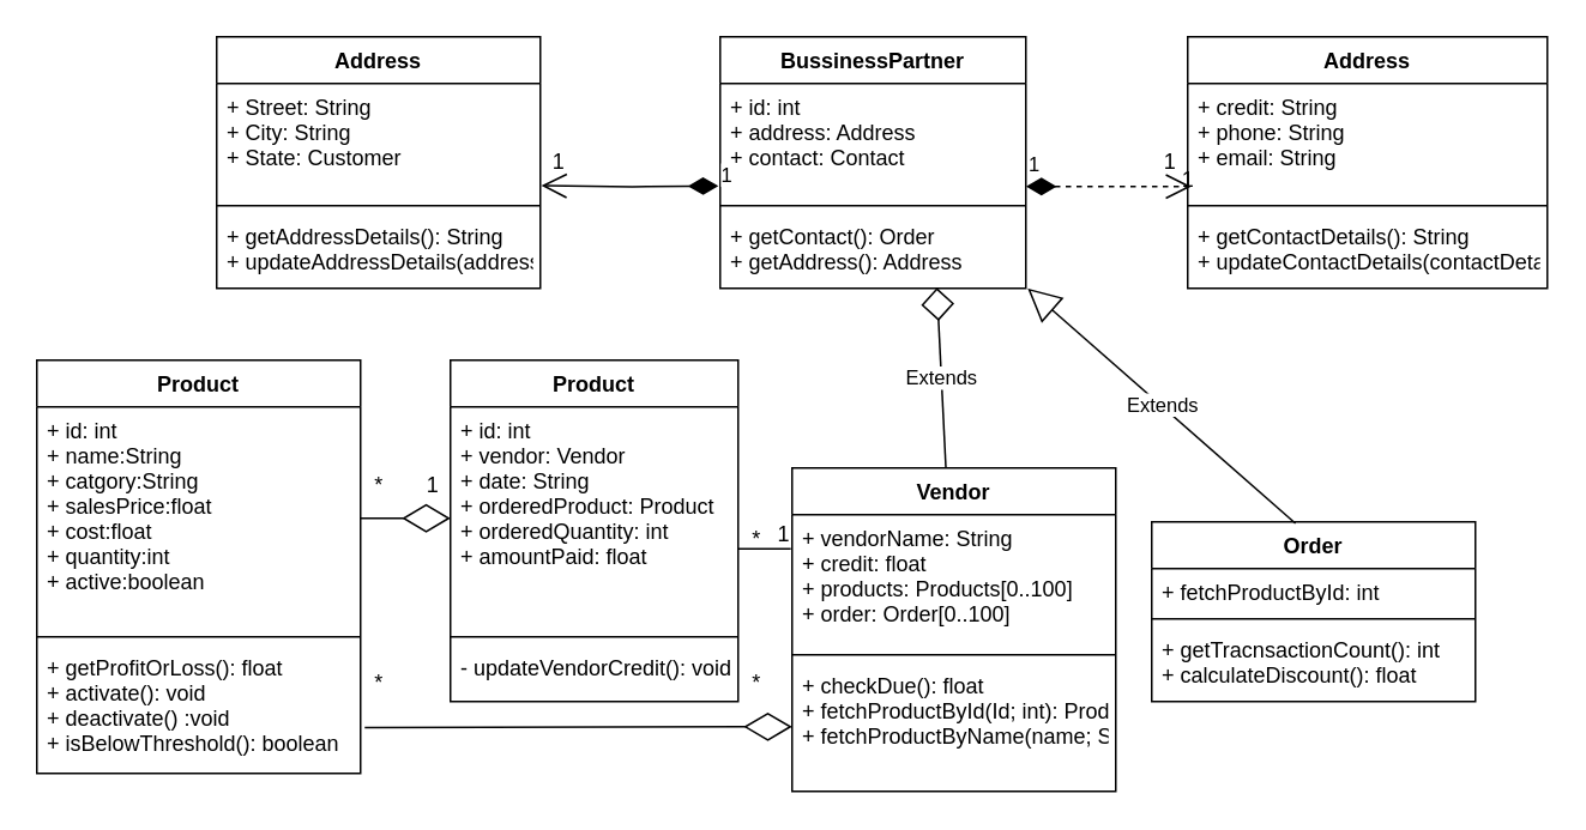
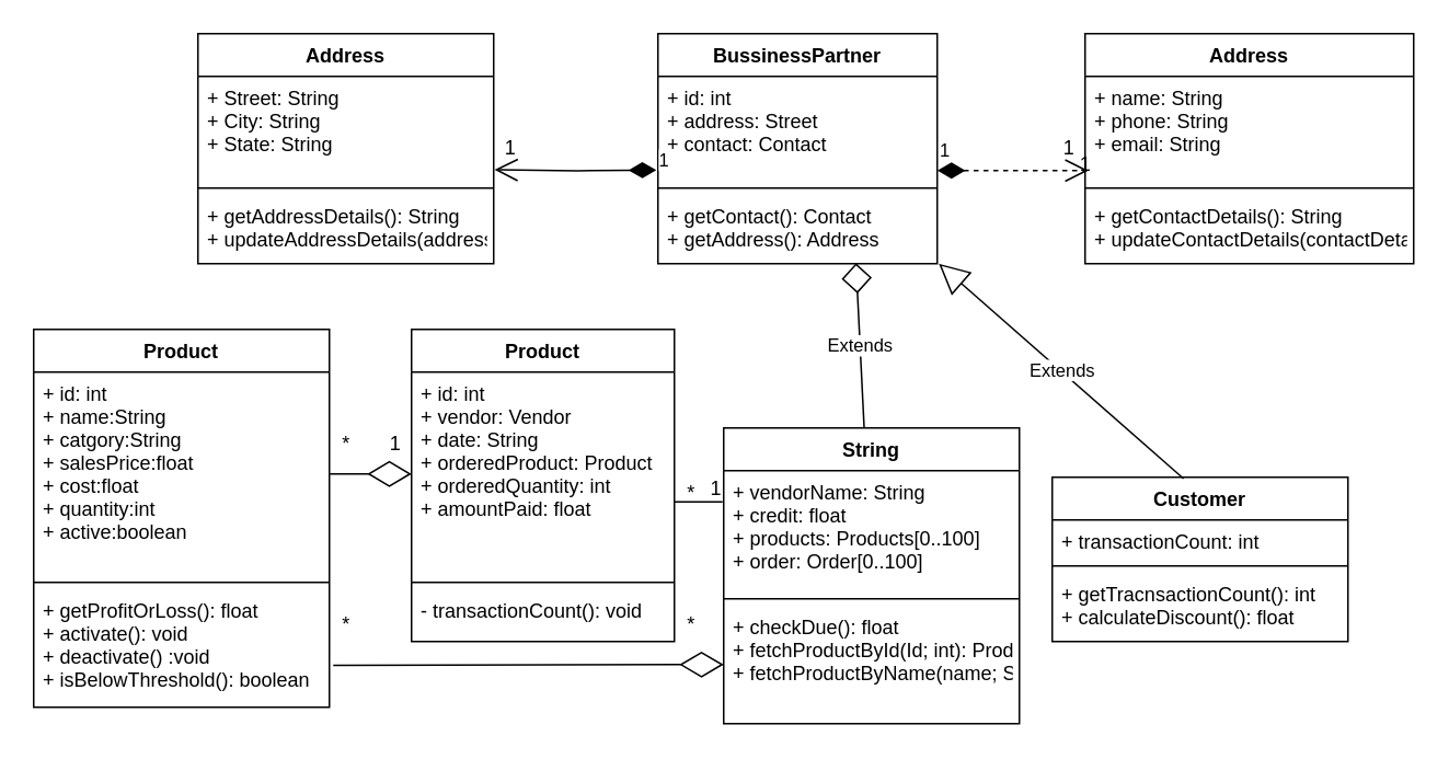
- <mxCell id="7" value="+ Street: String&#10;+ City: String&#10;+ State: Customer" style="text;strokeColor=none;fillColor=none;align=left;verticalAlign=top;spacingLeft=4;spacingRight=4;overflow=hidden;rotatable=0;points=[[0,0.5],[1,0.5]];portConstraint=eastwest;" vertex="1" parent="6"><mxGeometry y="26" width="180" height="64" as="geometry" /></mxCell>
+ <mxCell id="7" value="+ Street: String&#10;+ City: String&#10;+ State: String" style="text;strokeColor=none;fillColor=none;align=left;verticalAlign=top;spacingLeft=4;spacingRight=4;overflow=hidden;rotatable=0;points=[[0,0.5],[1,0.5]];portConstraint=eastwest;" vertex="1" parent="6"><mxGeometry y="26" width="180" height="64" as="geometry" /></mxCell>
- <mxCell id="11" value="+ id: int&#10;+ address: Address&#10;+ contact: Contact" style="text;strokeColor=none;fillColor=none;align=left;verticalAlign=top;spacingLeft=4;spacingRight=4;overflow=hidden;rotatable=0;points=[[0,0.5],[1,0.5]];portConstraint=eastwest;" vertex="1" parent="10"><mxGeometry y="26" width="170" height="64" as="geometry" /></mxCell>
+ <mxCell id="11" value="+ id: int&#10;+ address: Street&#10;+ contact: Contact" style="text;strokeColor=none;fillColor=none;align=left;verticalAlign=top;spacingLeft=4;spacingRight=4;overflow=hidden;rotatable=0;points=[[0,0.5],[1,0.5]];portConstraint=eastwest;" vertex="1" parent="10"><mxGeometry y="26" width="170" height="64" as="geometry" /></mxCell>
- <mxCell id="15" value="+ credit: String&#10;+ phone: String&#10;+ email: String" style="text;strokeColor=none;fillColor=none;align=left;verticalAlign=top;spacingLeft=4;spacingRight=4;overflow=hidden;rotatable=0;points=[[0,0.5],[1,0.5]];portConstraint=eastwest;" vertex="1" parent="14"><mxGeometry y="26" width="200" height="64" as="geometry" /></mxCell>
+ <mxCell id="15" value="+ name: String&#10;+ phone: String&#10;+ email: String" style="text;strokeColor=none;fillColor=none;align=left;verticalAlign=top;spacingLeft=4;spacingRight=4;overflow=hidden;rotatable=0;points=[[0,0.5],[1,0.5]];portConstraint=eastwest;" vertex="1" parent="14"><mxGeometry y="26" width="200" height="64" as="geometry" /></mxCell>
- <mxCell id="13" value="+ getContact(): Order&#10;+ getAddress(): Address" style="text;strokeColor=none;fillColor=none;align=left;verticalAlign=top;spacingLeft=4;spacingRight=4;overflow=hidden;rotatable=0;points=[[0,0.5],[1,0.5]];portConstraint=eastwest;" vertex="1" parent="10"><mxGeometry y="98" width="170" height="42" as="geometry" /></mxCell>
+ <mxCell id="13" value="+ getContact(): Contact&#10;+ getAddress(): Address" style="text;strokeColor=none;fillColor=none;align=left;verticalAlign=top;spacingLeft=4;spacingRight=4;overflow=hidden;rotatable=0;points=[[0,0.5],[1,0.5]];portConstraint=eastwest;" vertex="1" parent="10"><mxGeometry y="98" width="170" height="42" as="geometry" /></mxCell>
- <mxCell id="22" value="Vendor" style="swimlane;fontStyle=1;align=center;verticalAlign=top;childLayout=stackLayout;horizontal=1;startSize=26;horizontalStack=0;resizeParent=1;resizeParentMax=0;resizeLast=0;collapsible=1;marginBottom=0;" vertex="1" parent="1"><mxGeometry x="440" y="260" width="180" height="180" as="geometry" /></mxCell>
+ <mxCell id="22" value="String" style="swimlane;fontStyle=1;align=center;verticalAlign=top;childLayout=stackLayout;horizontal=1;startSize=26;horizontalStack=0;resizeParent=1;resizeParentMax=0;resizeLast=0;collapsible=1;marginBottom=0;" vertex="1" parent="1"><mxGeometry x="440" y="260" width="180" height="180" as="geometry" /></mxCell>
- <mxCell id="18" value="Order" style="swimlane;fontStyle=1;align=center;verticalAlign=top;childLayout=stackLayout;horizontal=1;startSize=26;horizontalStack=0;resizeParent=1;resizeParentMax=0;resizeLast=0;collapsible=1;marginBottom=0;" vertex="1" parent="1"><mxGeometry x="640" y="290" width="180" height="100" as="geometry" /></mxCell>
+ <mxCell id="18" value="Customer" style="swimlane;fontStyle=1;align=center;verticalAlign=top;childLayout=stackLayout;horizontal=1;startSize=26;horizontalStack=0;resizeParent=1;resizeParentMax=0;resizeLast=0;collapsible=1;marginBottom=0;" vertex="1" parent="1"><mxGeometry x="640" y="290" width="180" height="100" as="geometry" /></mxCell>
- <mxCell id="19" value="+ fetchProductById: int&#10;" style="text;strokeColor=none;fillColor=none;align=left;verticalAlign=top;spacingLeft=4;spacingRight=4;overflow=hidden;rotatable=0;points=[[0,0.5],[1,0.5]];portConstraint=eastwest;" vertex="1" parent="18"><mxGeometry y="26" width="180" height="24" as="geometry" /></mxCell>
+ <mxCell id="19" value="+ transactionCount: int&#10;" style="text;strokeColor=none;fillColor=none;align=left;verticalAlign=top;spacingLeft=4;spacingRight=4;overflow=hidden;rotatable=0;points=[[0,0.5],[1,0.5]];portConstraint=eastwest;" vertex="1" parent="18"><mxGeometry y="26" width="180" height="24" as="geometry" /></mxCell>
- <mxCell id="29" value="- updateVendorCredit(): void&#10;" style="text;strokeColor=none;fillColor=none;align=left;verticalAlign=top;spacingLeft=4;spacingRight=4;overflow=hidden;rotatable=0;points=[[0,0.5],[1,0.5]];portConstraint=eastwest;" vertex="1" parent="26"><mxGeometry y="158" width="160" height="32" as="geometry" /></mxCell>
+ <mxCell id="29" value="- transactionCount(): void&#10;" style="text;strokeColor=none;fillColor=none;align=left;verticalAlign=top;spacingLeft=4;spacingRight=4;overflow=hidden;rotatable=0;points=[[0,0.5],[1,0.5]];portConstraint=eastwest;" vertex="1" parent="26"><mxGeometry y="158" width="160" height="32" as="geometry" /></mxCell>
